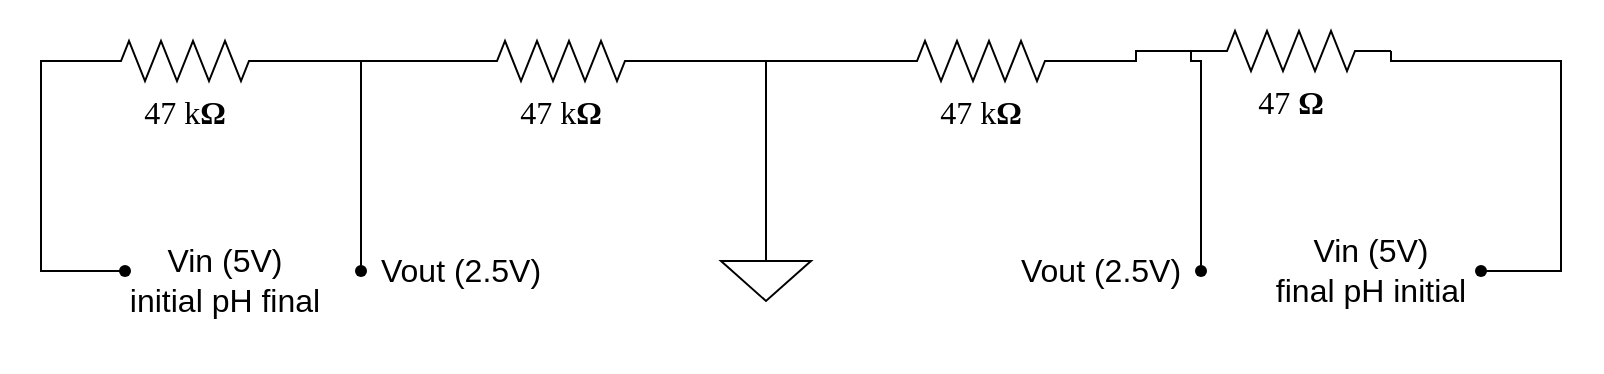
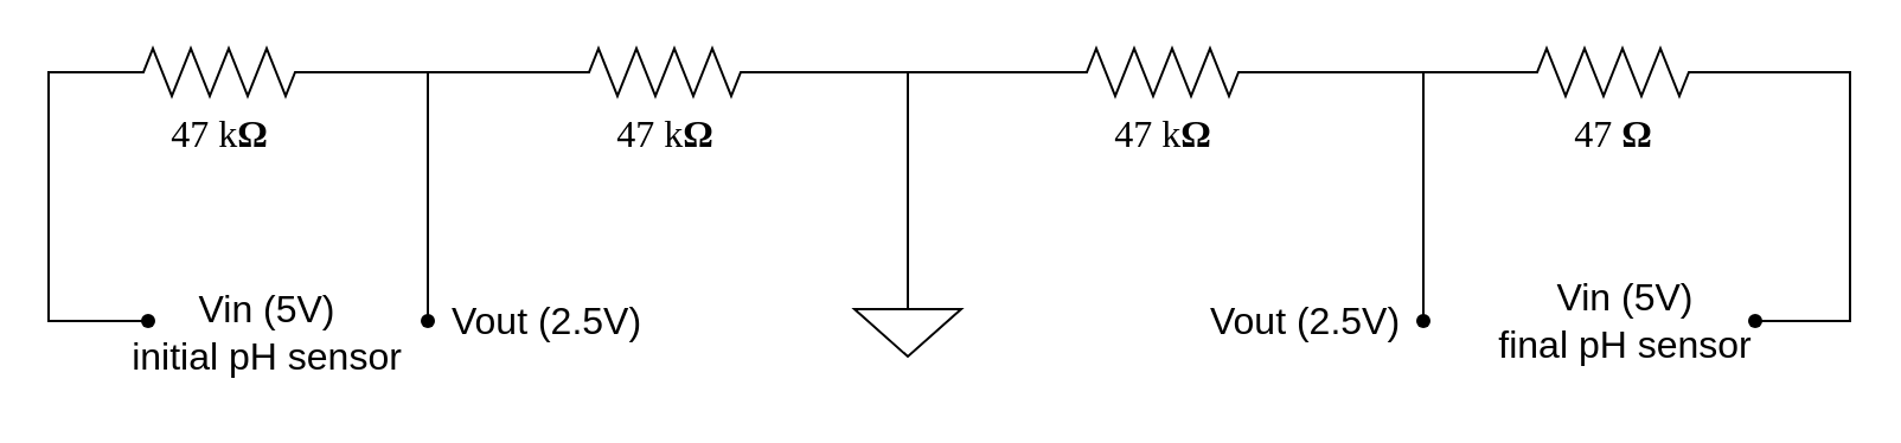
- <mxCell id="18" value="47&amp;nbsp;&lt;b style=&quot;font-size: 16px;&quot;&gt;Ω&lt;/b&gt;" style="verticalLabelPosition=bottom;shadow=0;align=center;html=1;verticalAlign=top;strokeWidth=1;shape=mxgraph.electrical.resistors.resistor_2;rounded=1;comic=0;labelBackgroundColor=none;fontFamily=Verdana;fontSize=16;" parent="1" vertex="1"><mxGeometry x="595" y="15" width="100" height="20" as="geometry" /></mxCell>
+ <mxCell id="18" value="47&amp;nbsp;&lt;b style=&quot;font-size: 16px;&quot;&gt;Ω&lt;/b&gt;" style="verticalLabelPosition=bottom;shadow=0;align=center;html=1;verticalAlign=top;strokeWidth=1;shape=mxgraph.electrical.resistors.resistor_2;rounded=1;comic=0;labelBackgroundColor=none;fontFamily=Verdana;fontSize=16;" parent="1" vertex="1"><mxGeometry x="630" y="20" width="100" height="20" as="geometry" /></mxCell>
- <mxCell id="22" value="Vin (5V)&lt;br style=&quot;font-size: 16px;&quot;&gt;final pH initial" style="text;html=1;align=center;verticalAlign=middle;resizable=0;points=[];autosize=1;strokeColor=none;fillColor=none;fontSize=16;" parent="1" vertex="1"><mxGeometry x="620" y="110" width="130" height="50" as="geometry" /></mxCell>
+ <mxCell id="22" value="Vin (5V)&lt;br style=&quot;font-size: 16px;&quot;&gt;final pH sensor" style="text;html=1;align=center;verticalAlign=middle;resizable=0;points=[];autosize=1;strokeColor=none;fillColor=none;fontSize=16;" parent="1" vertex="1"><mxGeometry x="620" y="110" width="130" height="50" as="geometry" /></mxCell>
- <mxCell id="11" value="Vin (5V)&lt;br style=&quot;font-size: 16px;&quot;&gt;initial pH final" style="text;html=1;align=center;verticalAlign=middle;resizable=0;points=[];autosize=1;strokeColor=none;fillColor=none;fontSize=16;" parent="1" vertex="1"><mxGeometry x="42" y="115" width="140" height="50" as="geometry" /></mxCell>
+ <mxCell id="11" value="Vin (5V)&lt;br style=&quot;font-size: 16px;&quot;&gt;initial pH sensor" style="text;html=1;align=center;verticalAlign=middle;resizable=0;points=[];autosize=1;strokeColor=none;fillColor=none;fontSize=16;" parent="1" vertex="1"><mxGeometry x="42" y="115" width="140" height="50" as="geometry" /></mxCell>
